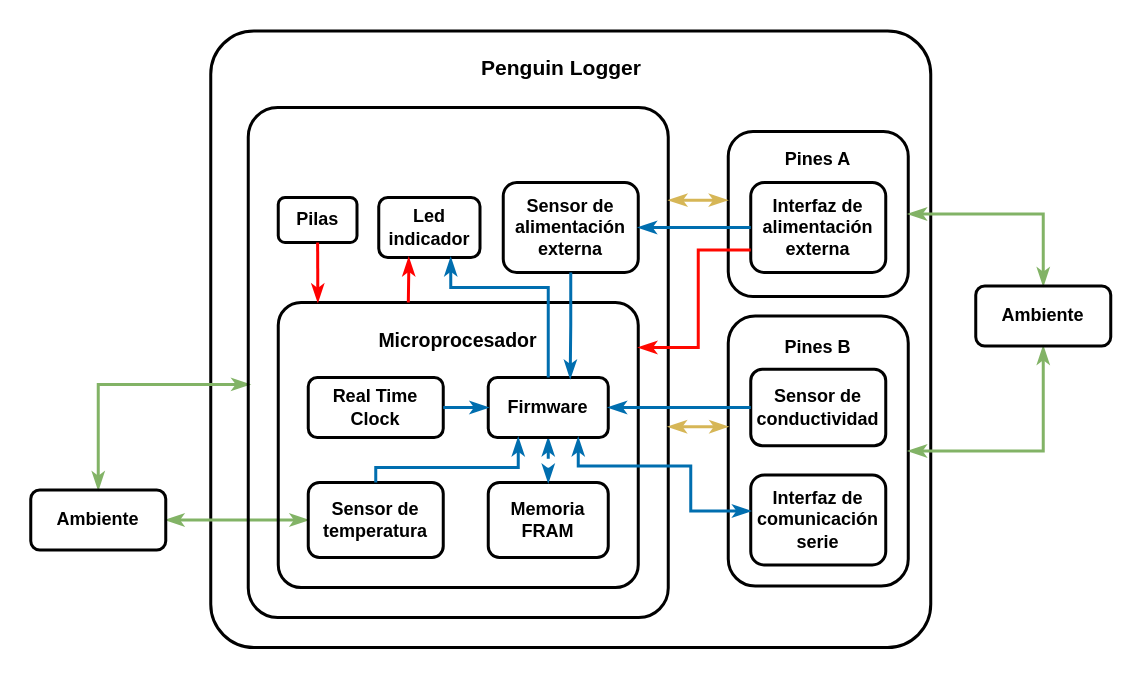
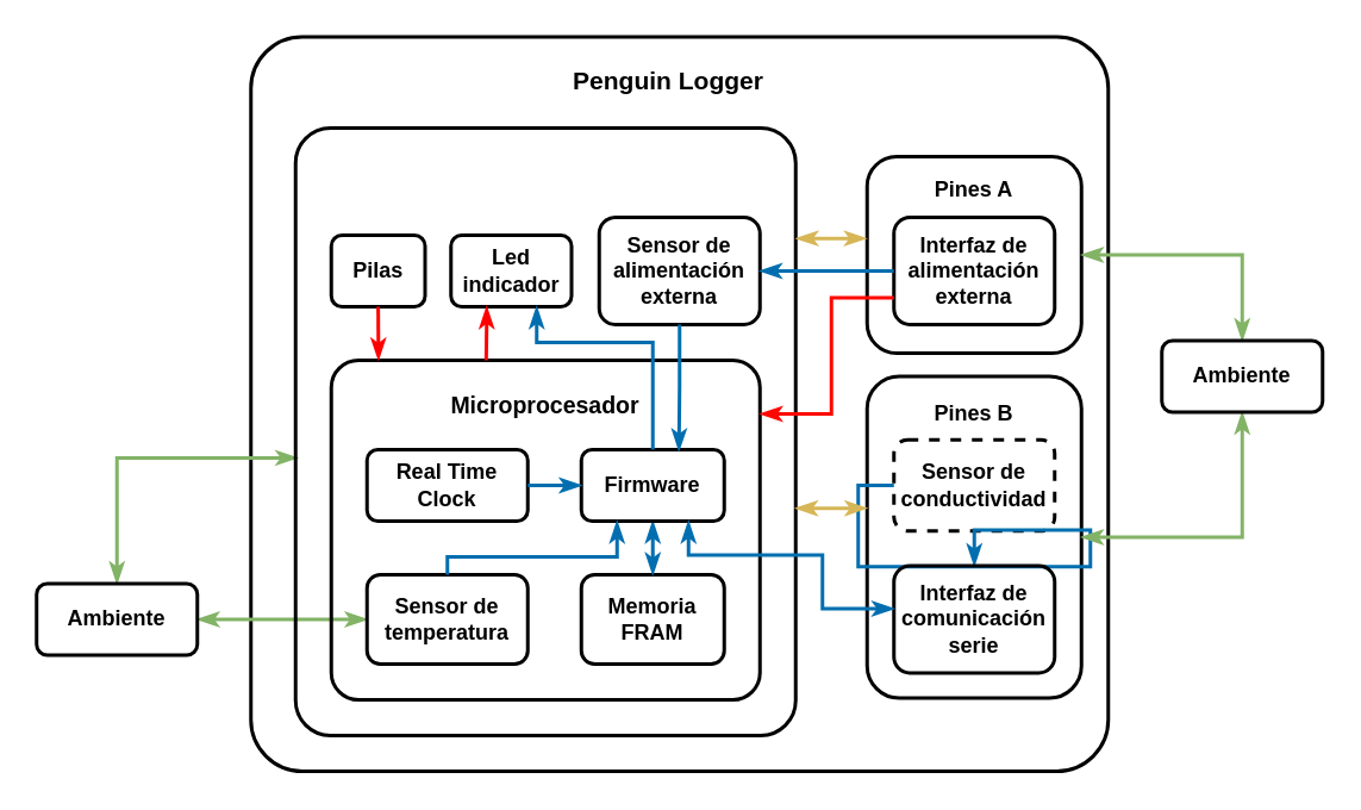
- <mxCell id="13" value="Pilas" style="rounded=1;whiteSpace=wrap;html=1;strokeWidth=2;fillColor=none;fontStyle=1" parent="11" vertex="1"><mxGeometry x="20" y="60" width="52.5" height="30" as="geometry" /></mxCell>
+ <mxCell id="13" value="Pilas" style="rounded=1;whiteSpace=wrap;html=1;strokeWidth=2;fillColor=none;fontStyle=1" parent="11" vertex="1"><mxGeometry x="20" y="60" width="52.5" height="40" as="geometry" /></mxCell>
- <mxCell id="31" style="edgeStyle=orthogonalEdgeStyle;rounded=0;orthogonalLoop=1;jettySize=auto;html=1;exitX=0;exitY=0.5;exitDx=0;exitDy=0;entryX=1;entryY=0.5;entryDx=0;entryDy=0;strokeColor=#006EAF;fillColor=#1ba1e2;endArrow=classicThin;endFill=1;strokeWidth=2;" parent="1" source="9" target="22" edge="1"><mxGeometry relative="1" as="geometry" /></mxCell>
+ <mxCell id="31" style="edgeStyle=orthogonalEdgeStyle;rounded=0;orthogonalLoop=1;jettySize=auto;html=1;exitX=0;exitY=0.5;exitDx=0;exitDy=0;strokeColor=#006EAF;fillColor=#1ba1e2;endArrow=classicThin;endFill=1;strokeWidth=2;" parent="1" source="9" target="34" edge="1"><mxGeometry relative="1" as="geometry" /></mxCell>
- <mxCell id="9" value="Sensor de conductividad" style="rounded=1;whiteSpace=wrap;html=1;strokeWidth=2;fillColor=none;fontStyle=1" parent="1" vertex="1"><mxGeometry x="500" y="245.5" width="90" height="51" as="geometry" /></mxCell>
+ <mxCell id="9" value="Sensor de conductividad" style="rounded=1;whiteSpace=wrap;html=1;strokeWidth=2;fillColor=none;fontStyle=1;dashed=1;" parent="1" vertex="1"><mxGeometry x="500" y="245.5" width="90" height="51" as="geometry" /></mxCell>
- <mxCell id="21" style="edgeStyle=orthogonalEdgeStyle;rounded=0;orthogonalLoop=1;jettySize=auto;html=1;exitX=0.5;exitY=1;exitDx=0;exitDy=0;entryX=0.5;entryY=0;entryDx=0;entryDy=0;startArrow=classicThin;startFill=1;endArrow=classicThin;endFill=1;fillColor=#1ba1e2;strokeColor=#006EAF;strokeWidth=2;dashed=1;" parent="15" source="22" target="17" edge="1"><mxGeometry relative="1" as="geometry"><Array as="points"><mxPoint x="180" y="110" /><mxPoint x="180" y="110" /></Array></mxGeometry></mxCell>
+ <mxCell id="21" style="edgeStyle=orthogonalEdgeStyle;rounded=0;orthogonalLoop=1;jettySize=auto;html=1;exitX=0.5;exitY=1;exitDx=0;exitDy=0;entryX=0.5;entryY=0;entryDx=0;entryDy=0;startArrow=classicThin;startFill=1;endArrow=classicThin;endFill=1;fillColor=#1ba1e2;strokeColor=#006EAF;strokeWidth=2;" parent="15" source="22" target="17" edge="1"><mxGeometry relative="1" as="geometry"><Array as="points"><mxPoint x="180" y="110" /><mxPoint x="180" y="110" /></Array></mxGeometry></mxCell>
